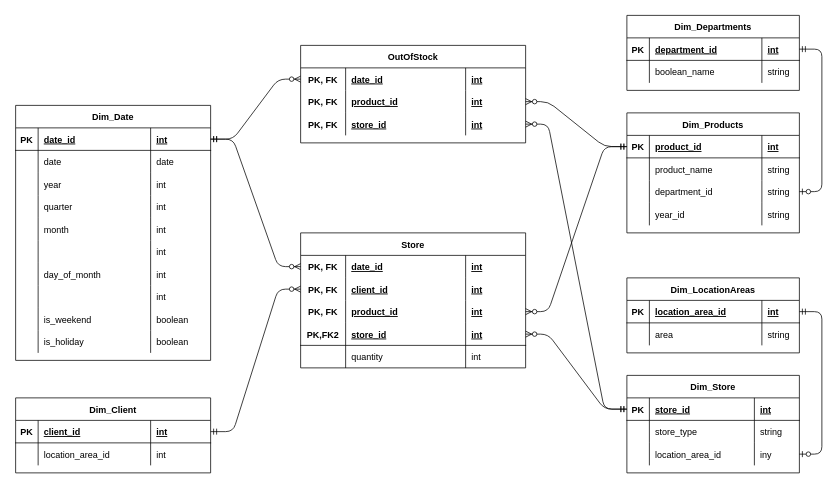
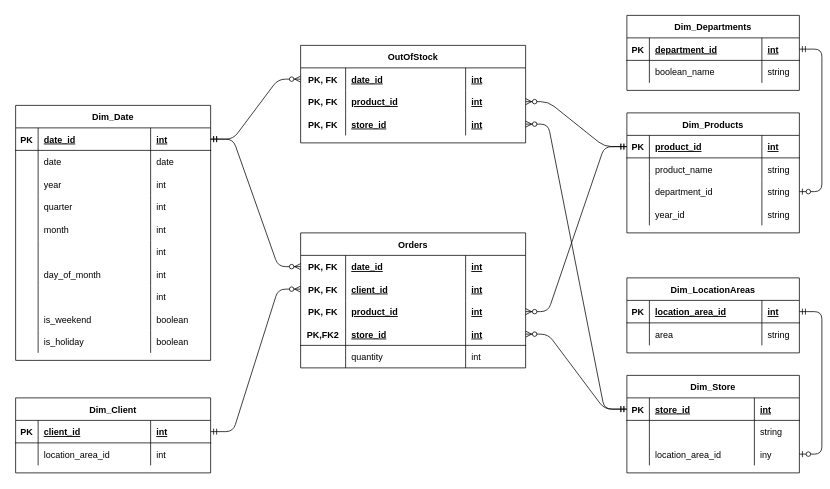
- <mxCell id="11" value="Store" style="shape=table;startSize=30;container=1;collapsible=1;childLayout=tableLayout;fixedRows=1;rowLines=0;fontStyle=1;align=center;resizeLast=1;" vertex="1" parent="1"><mxGeometry x="400" y="310" width="300" height="180" as="geometry"><mxRectangle x="425" y="380" width="60" height="30" as="alternateBounds" /></mxGeometry></mxCell>
+ <mxCell id="11" value="Orders" style="shape=table;startSize=30;container=1;collapsible=1;childLayout=tableLayout;fixedRows=1;rowLines=0;fontStyle=1;align=center;resizeLast=1;" vertex="1" parent="1"><mxGeometry x="400" y="310" width="300" height="180" as="geometry"><mxRectangle x="425" y="380" width="60" height="30" as="alternateBounds" /></mxGeometry></mxCell>
- <mxCell id="95" value="store_type" style="shape=partialRectangle;connectable=0;fillColor=none;top=0;left=0;bottom=0;right=0;align=left;spacingLeft=6;overflow=hidden;" vertex="1" parent="93"><mxGeometry x="30" width="140" height="30" as="geometry" /></mxCell>
